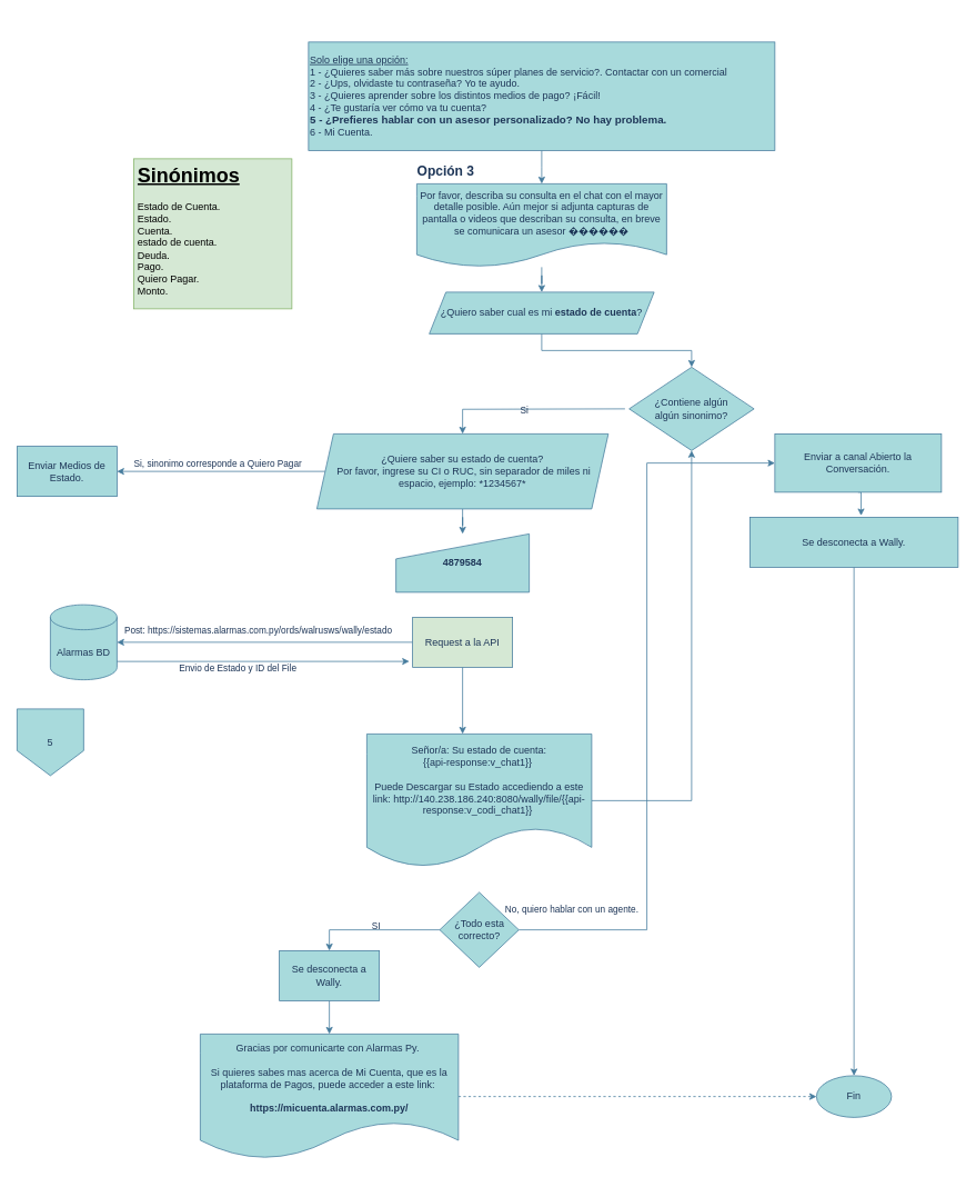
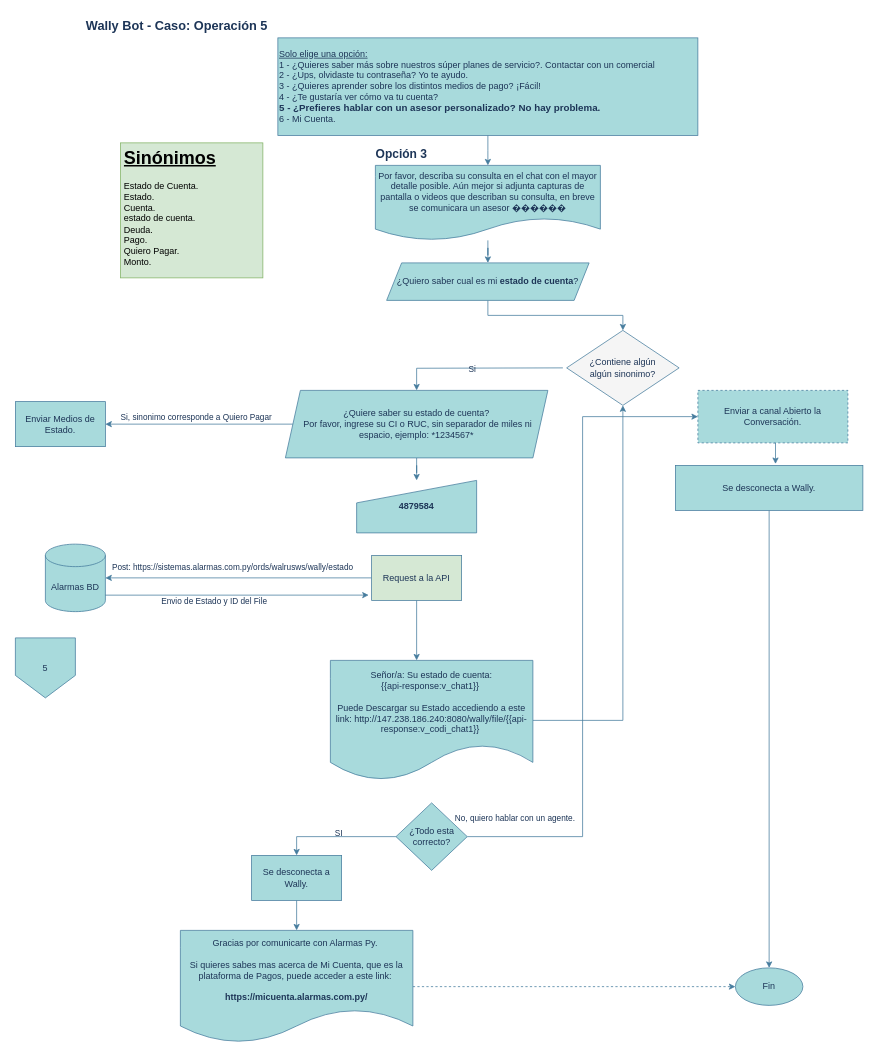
+ <mxCell id="4" value="Wally Bot - Caso: Operación 5" style="text;html=1;align=center;verticalAlign=middle;resizable=0;points=[];autosize=1;strokeColor=none;fillColor=none;fontStyle=1;fontSize=17;labelBackgroundColor=none;fontColor=#1D3557;" vertex="1" parent="1"><mxGeometry x="100" width="270" height="30" as="geometry" y="20" /></mxCell>
- <mxCell id="5" value="¿Contiene algún&lt;br&gt;algún sinonimo?" style="rhombus;whiteSpace=wrap;html=1;fillColor=#A8DADC;strokeColor=#457B9D;labelBackgroundColor=none;fontColor=#1D3557;" vertex="1" parent="1"><mxGeometry x="755" y="440" width="150" height="100" as="geometry" /></mxCell>
+ <mxCell id="5" value="¿Contiene algún&lt;br&gt;algún sinonimo?" style="rhombus;whiteSpace=wrap;html=1;fillColor=#f5f5f5;strokeColor=#457B9D;labelBackgroundColor=none;fontColor=#1D3557;" vertex="1" parent="1"><mxGeometry x="755" y="440" width="150" height="100" as="geometry" /></mxCell>
- <mxCell id="19" value="Enviar a canal Abierto la Conversación." style="rounded=0;whiteSpace=wrap;html=1;labelBackgroundColor=none;fillColor=#A8DADC;strokeColor=#457B9D;fontColor=#1D3557;" vertex="1" parent="1"><mxGeometry x="930" y="520" width="200" height="70" as="geometry" /></mxCell>
+ <mxCell id="19" value="Enviar a canal Abierto la Conversación." style="rounded=0;whiteSpace=wrap;html=1;labelBackgroundColor=none;fillColor=#A8DADC;strokeColor=#457B9D;fontColor=#1D3557;dashed=1;" vertex="1" parent="1"><mxGeometry x="930" y="520" width="200" height="70" as="geometry" /></mxCell>
- <mxCell id="29" value="Señor/a: Su estado de cuenta:&lt;br&gt;{{api-response:v_chat1}}&amp;nbsp;&lt;br&gt;&lt;br&gt;Puede Descargar su Estado accediendo a este link:&amp;nbsp;http://140.238.186.240:8080/wally/file/{{api-response:v_codi_chat1}}&amp;nbsp;" style="shape=document;whiteSpace=wrap;html=1;boundedLbl=1;fillColor=#A8DADC;strokeColor=#457B9D;labelBackgroundColor=none;fontColor=#1D3557;" vertex="1" parent="1"><mxGeometry x="440" y="880" width="270" height="160" as="geometry" /></mxCell>
+ <mxCell id="29" value="Señor/a: Su estado de cuenta:&lt;br&gt;{{api-response:v_chat1}}&amp;nbsp;&lt;br&gt;&lt;br&gt;Puede Descargar su Estado accediendo a este link:&amp;nbsp;http://147.238.186.240:8080/wally/file/{{api-response:v_codi_chat1}}&amp;nbsp;" style="shape=document;whiteSpace=wrap;html=1;boundedLbl=1;fillColor=#A8DADC;strokeColor=#457B9D;labelBackgroundColor=none;fontColor=#1D3557;" vertex="1" parent="1"><mxGeometry x="440" y="880" width="270" height="160" as="geometry" /></mxCell>
